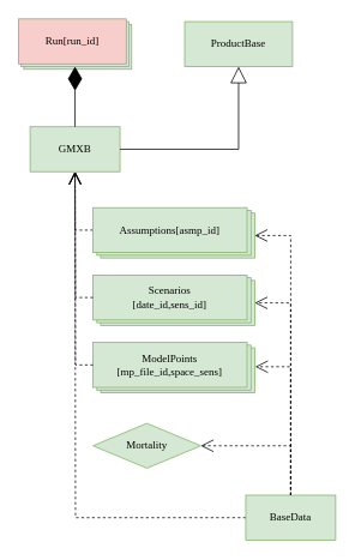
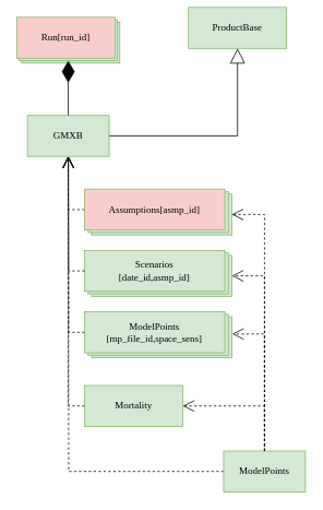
- <mxCell id="2" value="ProductBase" style="rounded=0;whiteSpace=wrap;html=1;fontFamily=Lucida Console;fillColor=#d5e8d4;strokeColor=#82b366;" vertex="1" parent="1"><mxGeometry x="205" y="23" width="120" height="50" as="geometry" /></mxCell>
+ <mxCell id="2" value="ProductBase" style="rounded=0;whiteSpace=wrap;html=1;fontFamily=Lucida Console;fillColor=#d5e8d4;strokeColor=#82b366;" vertex="1" parent="1"><mxGeometry x="230" y="8" width="120" height="50" as="geometry" /></mxCell>
- <mxCell id="16" value="Assumptions&lt;span style=&quot;background-color: initial;&quot;&gt;[asmp_id]&lt;/span&gt;" style="rounded=0;whiteSpace=wrap;html=1;fontFamily=Lucida Console;fillColor=#d5e8d4;strokeColor=#82b366;" vertex="1" parent="13"><mxGeometry width="171.429" height="50" as="geometry" /></mxCell>
+ <mxCell id="16" value="Assumptions&lt;span style=&quot;background-color: initial;&quot;&gt;[asmp_id]&lt;/span&gt;" style="rounded=0;whiteSpace=wrap;html=1;fontFamily=Lucida Console;fillColor=#f8cecc;strokeColor=#82b366;" vertex="1" parent="13"><mxGeometry width="171.429" height="50" as="geometry" /></mxCell>
- <mxCell id="20" value="Scenarios&lt;div&gt;&lt;span style=&quot;background-color: initial;&quot;&gt;[date_id,sens_id]&lt;/span&gt;&lt;/div&gt;" style="rounded=0;whiteSpace=wrap;html=1;fontFamily=Lucida Console;fillColor=#d5e8d4;strokeColor=#82b366;" vertex="1" parent="17"><mxGeometry width="171.429" height="50" as="geometry" /></mxCell>
+ <mxCell id="20" value="Scenarios&lt;div&gt;&lt;span style=&quot;background-color: initial;&quot;&gt;[date_id,asmp_id]&lt;/span&gt;&lt;/div&gt;" style="rounded=0;whiteSpace=wrap;html=1;fontFamily=Lucida Console;fillColor=#d5e8d4;strokeColor=#82b366;" vertex="1" parent="17"><mxGeometry width="171.429" height="50" as="geometry" /></mxCell>
+ <mxCell id="29" value="" style="endArrow=open;endSize=12;dashed=1;html=1;rounded=0;exitX=0;exitY=0.5;exitDx=0;exitDy=0;edgeStyle=orthogonalEdgeStyle;entryX=0.5;entryY=1;entryDx=0;entryDy=0;" edge="1" parent="1" source="25" target="3"><mxGeometry width="160" relative="1" as="geometry"><mxPoint x="113" y="415" as="sourcePoint" /><mxPoint x="93" y="200" as="targetPoint" /></mxGeometry></mxCell>
- <mxCell id="25" value="Mortality" style="rhombus;whiteSpace=wrap;html=1;fontFamily=Lucida Console;fillColor=#d5e8d4;strokeColor=#82b366;" vertex="1" parent="1"><mxGeometry x="103" y="470" width="120" height="50" as="geometry" /></mxCell>
+ <mxCell id="25" value="Mortality" style="rounded=0;whiteSpace=wrap;html=1;fontFamily=Lucida Console;fillColor=#d5e8d4;strokeColor=#82b366;" vertex="1" parent="1"><mxGeometry x="103" y="470" width="120" height="50" as="geometry" /></mxCell>
- <mxCell id="26" value="BaseData" style="rounded=0;whiteSpace=wrap;html=1;fontFamily=Lucida Console;fillColor=#d5e8d4;strokeColor=#82b366;" vertex="1" parent="1"><mxGeometry x="273" y="550" width="100" height="50" as="geometry" /></mxCell>
+ <mxCell id="26" value="ModelPoints" style="rounded=0;whiteSpace=wrap;html=1;fontFamily=Lucida Console;fillColor=#d5e8d4;strokeColor=#82b366;" vertex="1" parent="1"><mxGeometry x="273" y="550" width="100" height="50" as="geometry" /></mxCell>
